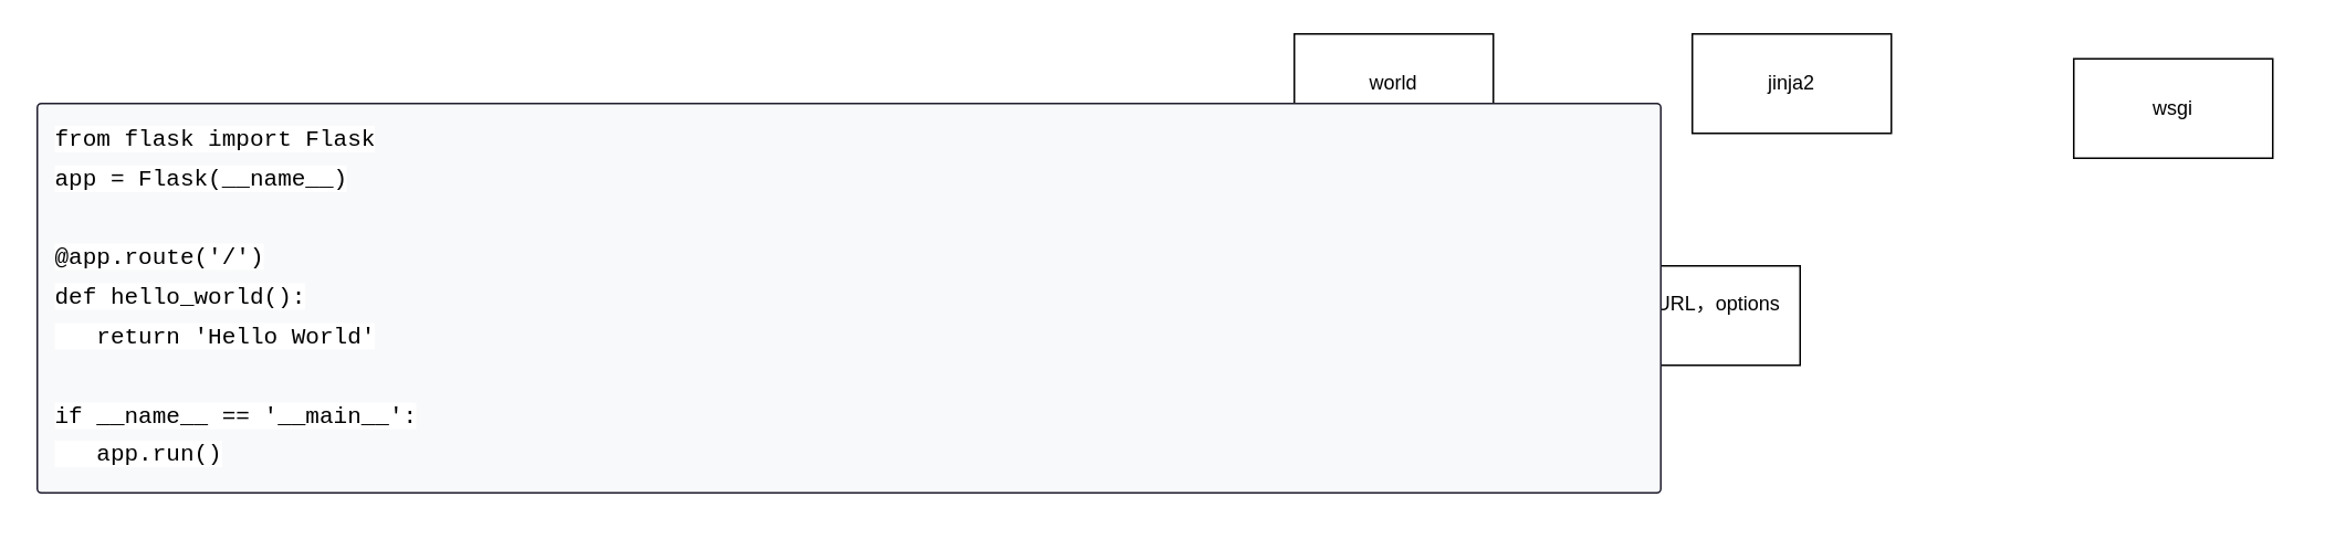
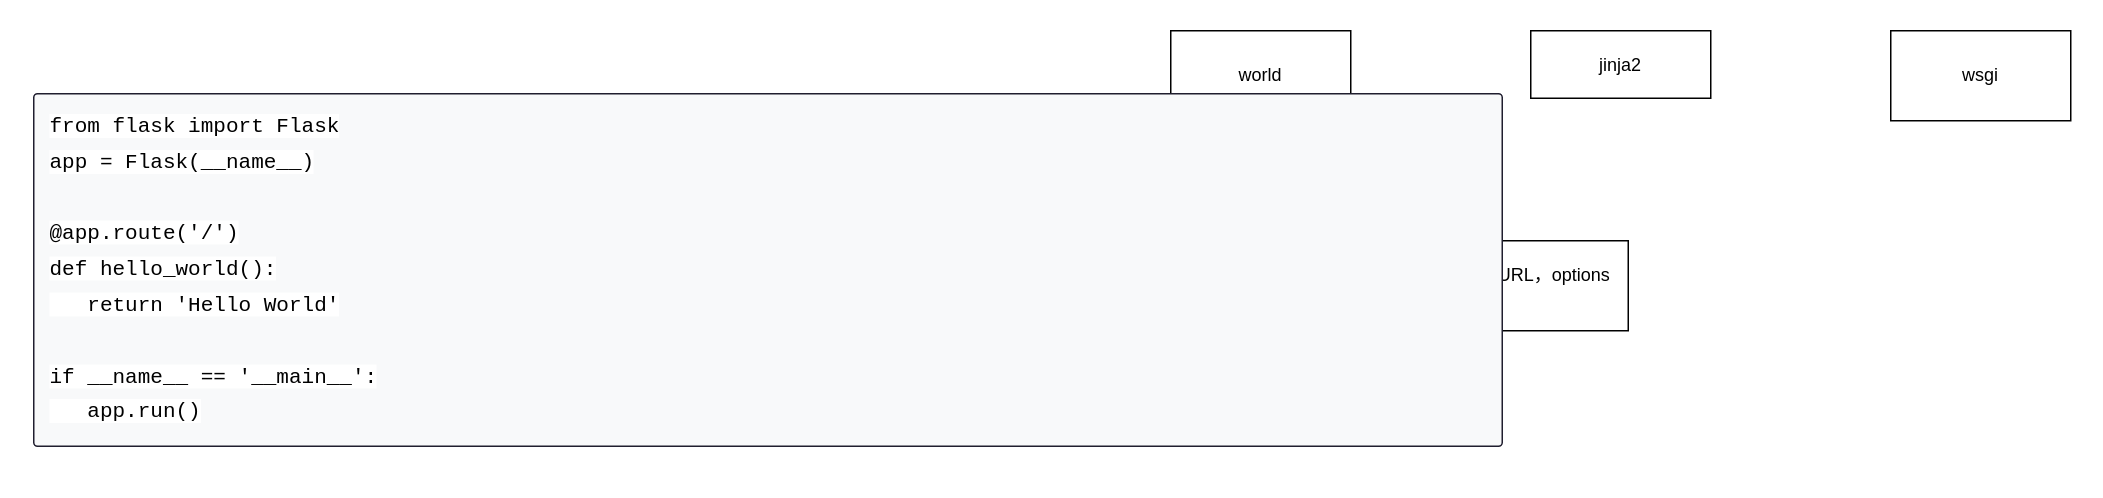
- <mxCell id="4" value="jinja2" style="rounded=0;whiteSpace=wrap;html=1;" vertex="1" parent="1"><mxGeometry x="1020" y="20" width="120" height="60" as="geometry" /></mxCell>
+ <mxCell id="4" value="jinja2" style="rounded=0;whiteSpace=wrap;html=1;" vertex="1" parent="1"><mxGeometry x="1020" y="20" width="120" height="45" as="geometry" /></mxCell>
- <mxCell id="5" value="wsgi" style="rounded=0;whiteSpace=wrap;html=1;" vertex="1" parent="1"><mxGeometry x="1250" y="35" width="120" height="60" as="geometry" /></mxCell>
+ <mxCell id="5" value="wsgi" style="rounded=0;whiteSpace=wrap;html=1;" vertex="1" parent="1"><mxGeometry x="1260" y="20" width="120" height="60" as="geometry" /></mxCell>
